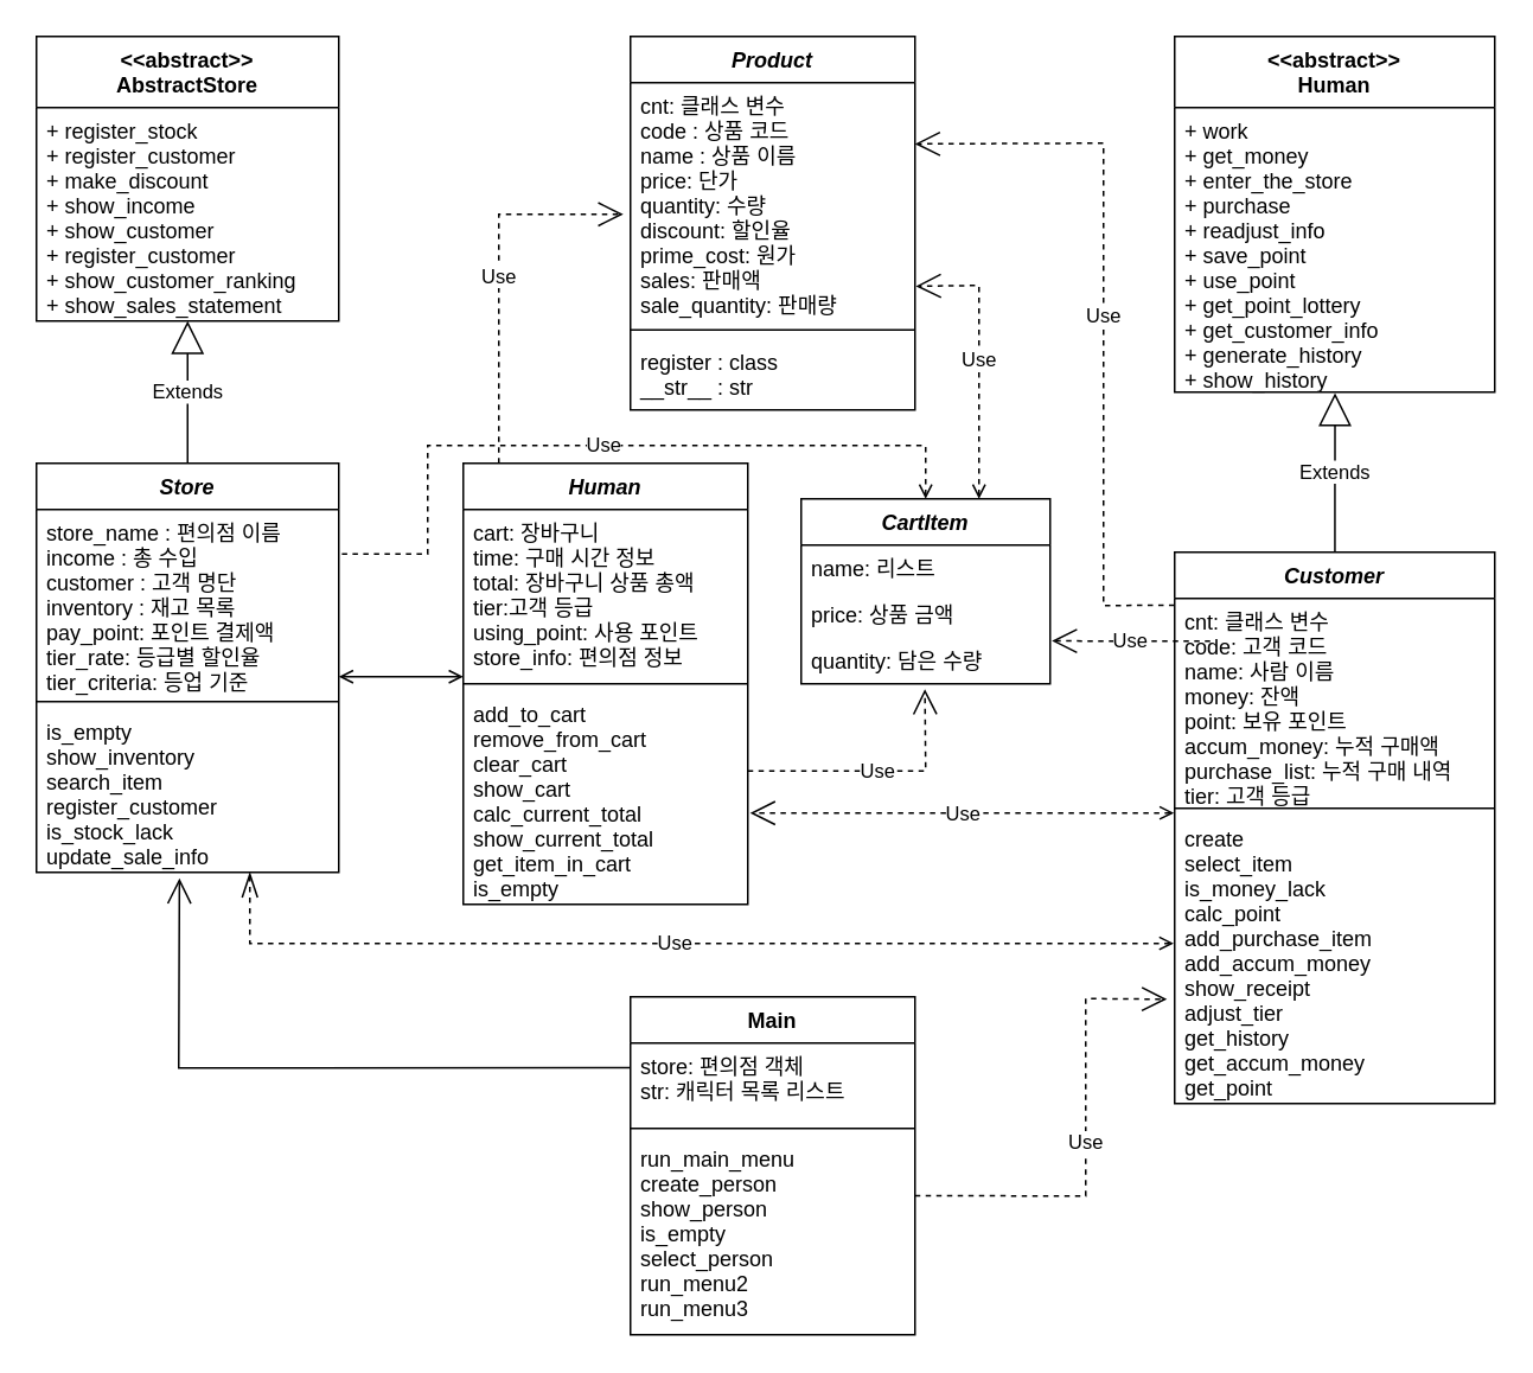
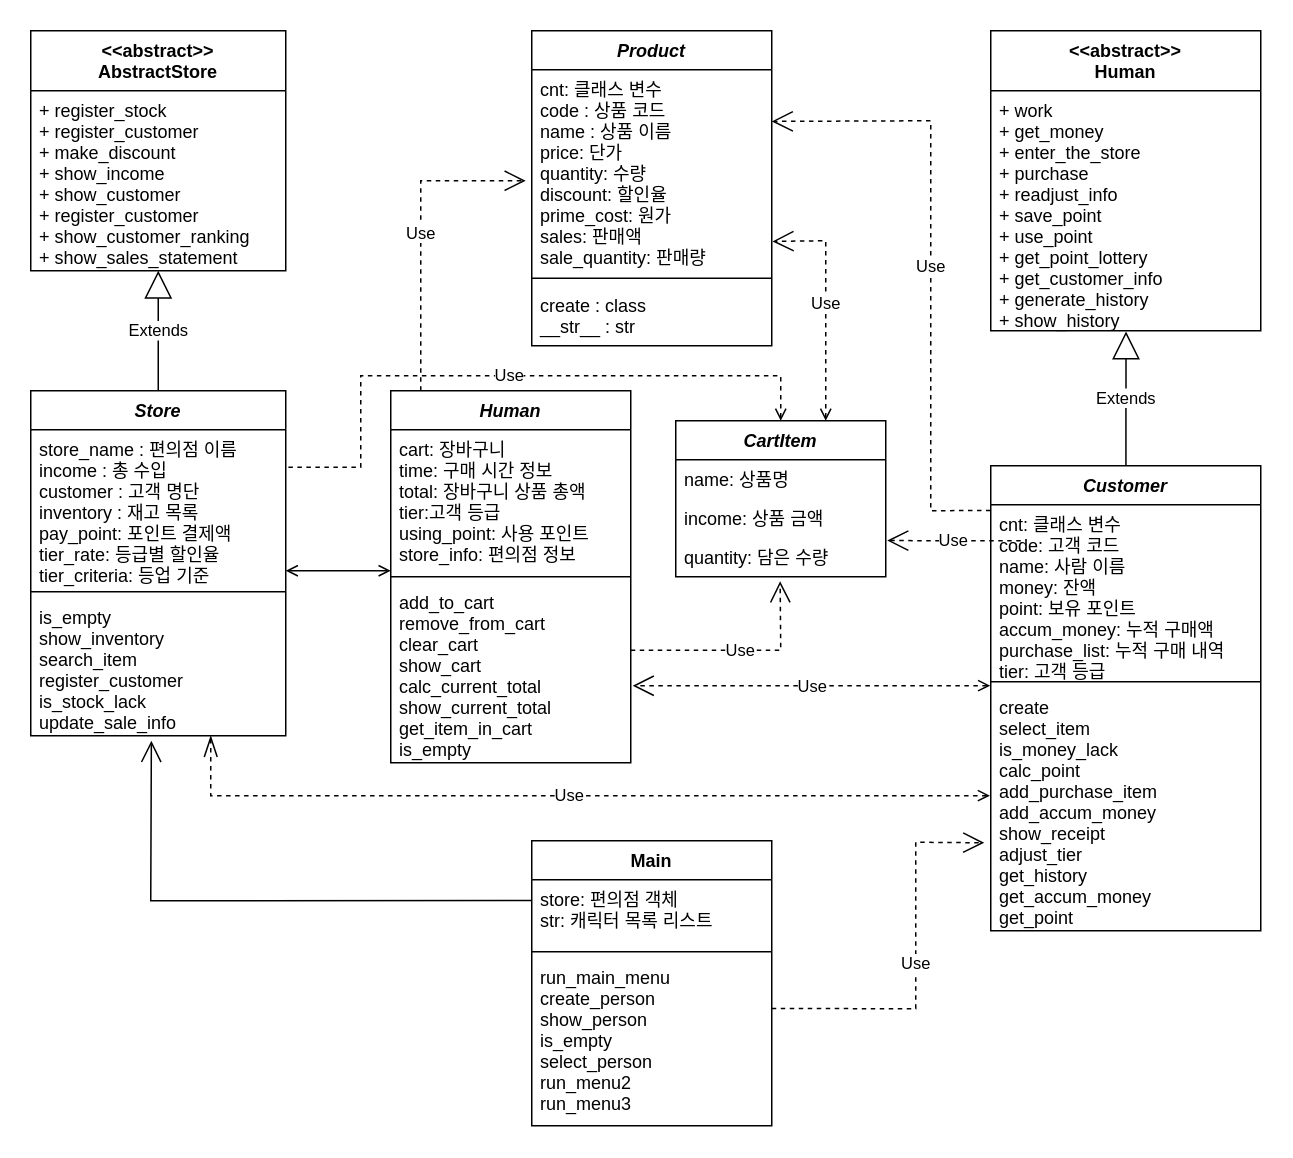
- <mxCell id="5" value="register : class&#10;__str__ : str" style="text;align=left;verticalAlign=top;spacingLeft=4;spacingRight=4;overflow=hidden;rotatable=0;points=[[0,0.5],[1,0.5]];portConstraint=eastwest;" parent="2" vertex="1"><mxGeometry y="170" width="160" height="40" as="geometry" /></mxCell>
+ <mxCell id="5" value="create : class&#10;__str__ : str" style="text;align=left;verticalAlign=top;spacingLeft=4;spacingRight=4;overflow=hidden;rotatable=0;points=[[0,0.5],[1,0.5]];portConstraint=eastwest;" parent="2" vertex="1"><mxGeometry y="170" width="160" height="40" as="geometry" /></mxCell>
- <mxCell id="33" value="name: 리스트" style="text;strokeColor=none;fillColor=none;align=left;verticalAlign=top;spacingLeft=4;spacingRight=4;overflow=hidden;rotatable=0;points=[[0,0.5],[1,0.5]];portConstraint=eastwest;" vertex="1" parent="32"><mxGeometry y="26" width="140" height="26" as="geometry" /></mxCell>
+ <mxCell id="33" value="name: 상품명" style="text;strokeColor=none;fillColor=none;align=left;verticalAlign=top;spacingLeft=4;spacingRight=4;overflow=hidden;rotatable=0;points=[[0,0.5],[1,0.5]];portConstraint=eastwest;" vertex="1" parent="32"><mxGeometry y="26" width="140" height="26" as="geometry" /></mxCell>
- <mxCell id="34" value="price: 상품 금액" style="text;strokeColor=none;fillColor=none;align=left;verticalAlign=top;spacingLeft=4;spacingRight=4;overflow=hidden;rotatable=0;points=[[0,0.5],[1,0.5]];portConstraint=eastwest;" vertex="1" parent="32"><mxGeometry y="52" width="140" height="26" as="geometry" /></mxCell>
+ <mxCell id="34" value="income: 상품 금액" style="text;strokeColor=none;fillColor=none;align=left;verticalAlign=top;spacingLeft=4;spacingRight=4;overflow=hidden;rotatable=0;points=[[0,0.5],[1,0.5]];portConstraint=eastwest;" vertex="1" parent="32"><mxGeometry y="52" width="140" height="26" as="geometry" /></mxCell>
